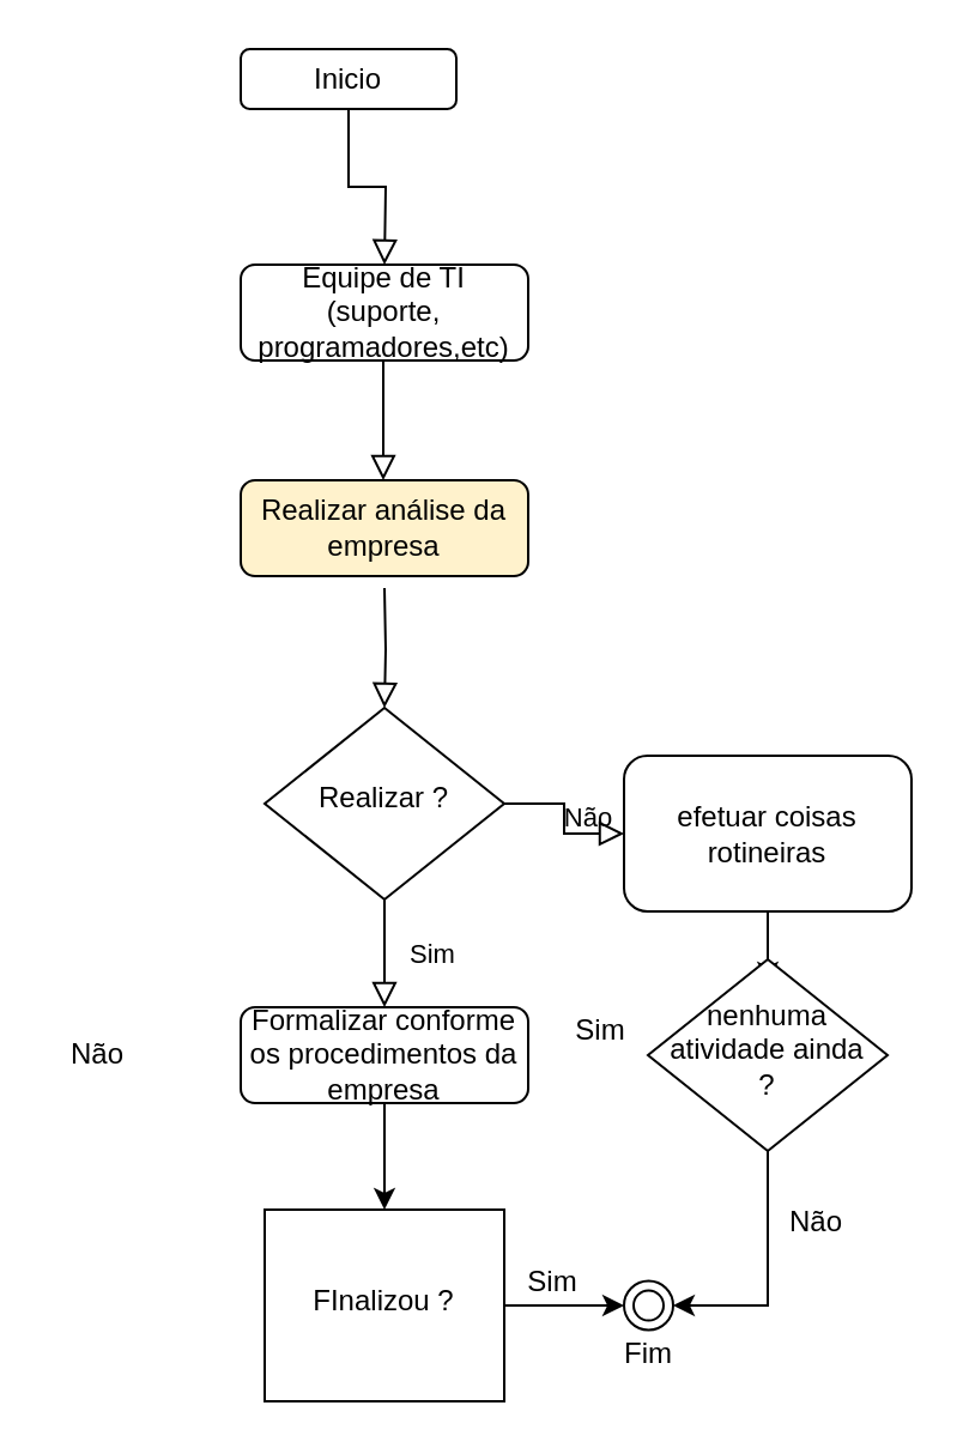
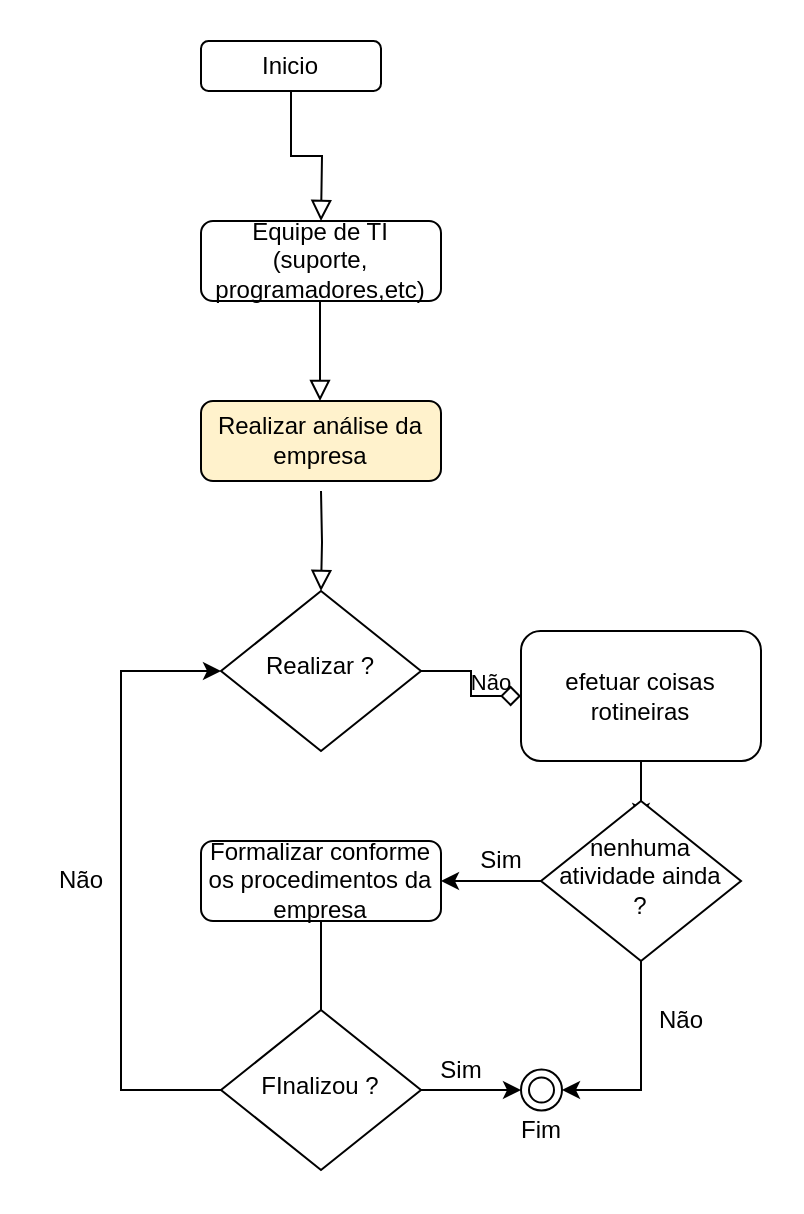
- <mxCell id="5" value="Não" style="edgeStyle=orthogonalEdgeStyle;rounded=0;html=1;jettySize=auto;orthogonalLoop=1;fontSize=11;endArrow=block;endFill=0;endSize=8;strokeWidth=1;shadow=0;labelBackgroundColor=none;" parent="1" source="6" target="8" edge="1"><mxGeometry y="10" relative="1" as="geometry"><mxPoint as="offset" /></mxGeometry></mxCell>
+ <mxCell id="5" value="Não" style="edgeStyle=orthogonalEdgeStyle;rounded=0;html=1;jettySize=auto;orthogonalLoop=1;fontSize=11;endArrow=diamond;endFill=0;endSize=8;strokeWidth=1;shadow=0;labelBackgroundColor=none;" parent="1" source="6" target="8" edge="1"><mxGeometry y="10" relative="1" as="geometry"><mxPoint as="offset" /></mxGeometry></mxCell>
- <mxCell id="4" value="Sim" style="rounded=0;html=1;jettySize=auto;orthogonalLoop=1;fontSize=11;endArrow=block;endFill=0;endSize=8;strokeWidth=1;shadow=0;labelBackgroundColor=none;edgeStyle=orthogonalEdgeStyle;entryX=0.5;entryY=0;entryDx=0;entryDy=0;" parent="1" source="6" target="14" edge="1"><mxGeometry y="20" relative="1" as="geometry"><mxPoint as="offset" /><mxPoint x="160" y="415" as="targetPoint" /></mxGeometry></mxCell>
+ <mxCell id="22" style="edgeStyle=orthogonalEdgeStyle;rounded=0;orthogonalLoop=1;jettySize=auto;html=1;exitX=0;exitY=0.5;exitDx=0;exitDy=0;entryX=1;entryY=0.5;entryDx=0;entryDy=0;" edge="1" parent="1" source="23" target="14"><mxGeometry relative="1" as="geometry" /></mxCell>
+ <mxCell id="16" style="edgeStyle=orthogonalEdgeStyle;rounded=0;orthogonalLoop=1;jettySize=auto;html=1;exitX=0;exitY=0.5;exitDx=0;exitDy=0;entryX=0;entryY=0.5;entryDx=0;entryDy=0;" edge="1" parent="1" source="17" target="6"><mxGeometry relative="1" as="geometry"><Array as="points"><mxPoint x="60" y="545" /><mxPoint x="60" y="335" /></Array></mxGeometry></mxCell>
- <mxCell id="13" style="edgeStyle=orthogonalEdgeStyle;rounded=0;orthogonalLoop=1;jettySize=auto;html=1;exitX=0.5;exitY=1;exitDx=0;exitDy=0;entryX=0.5;entryY=0;entryDx=0;entryDy=0;" edge="1" parent="1" source="14" target="17"><mxGeometry relative="1" as="geometry" /></mxCell>
+ <mxCell id="13" style="edgeStyle=orthogonalEdgeStyle;rounded=0;orthogonalLoop=1;jettySize=auto;html=1;exitX=0.5;exitY=1;exitDx=0;exitDy=0;entryX=0.5;entryY=0;entryDx=0;entryDy=0;endArrow=none;" edge="1" parent="1" source="14" target="17"><mxGeometry relative="1" as="geometry" /></mxCell>
- <mxCell id="17" value="FInalizou ?" style="whiteSpace=wrap;html=1;shadow=0;fontFamily=Helvetica;fontSize=12;align=center;strokeWidth=1;spacing=6;spacingTop=-4;rounded=0;" vertex="1" parent="1"><mxGeometry x="110" y="504.5" width="100" height="80" as="geometry" /></mxCell>
+ <mxCell id="17" value="FInalizou ?" style="rhombus;whiteSpace=wrap;html=1;shadow=0;fontFamily=Helvetica;fontSize=12;align=center;strokeWidth=1;spacing=6;spacingTop=-4;" vertex="1" parent="1"><mxGeometry x="110" y="504.5" width="100" height="80" as="geometry" /></mxCell>
